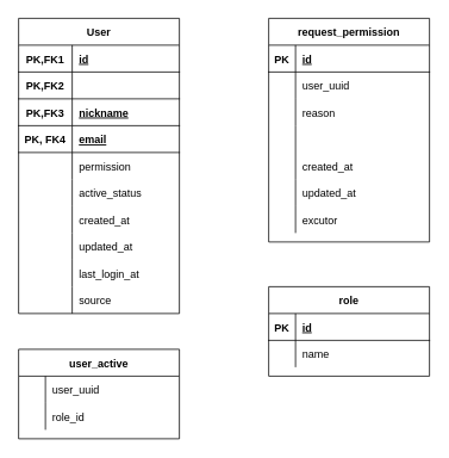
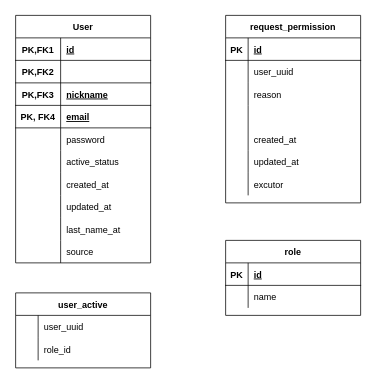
- <mxCell id="16" value="permission" style="shape=partialRectangle;connectable=0;fillColor=none;top=0;left=0;bottom=0;right=0;align=left;spacingLeft=6;overflow=hidden;" parent="14" vertex="1"><mxGeometry x="60" width="120" height="30" as="geometry" /></mxCell>
+ <mxCell id="16" value="password" style="shape=partialRectangle;connectable=0;fillColor=none;top=0;left=0;bottom=0;right=0;align=left;spacingLeft=6;overflow=hidden;" parent="14" vertex="1"><mxGeometry x="60" width="120" height="30" as="geometry" /></mxCell>
- <mxCell id="28" value="last_login_at" style="shape=partialRectangle;connectable=0;fillColor=none;top=0;left=0;bottom=0;right=0;align=left;spacingLeft=6;overflow=hidden;" parent="26" vertex="1"><mxGeometry x="60" width="120" height="30" as="geometry" /></mxCell>
+ <mxCell id="28" value="last_name_at" style="shape=partialRectangle;connectable=0;fillColor=none;top=0;left=0;bottom=0;right=0;align=left;spacingLeft=6;overflow=hidden;" parent="26" vertex="1"><mxGeometry x="60" width="120" height="30" as="geometry" /></mxCell>
